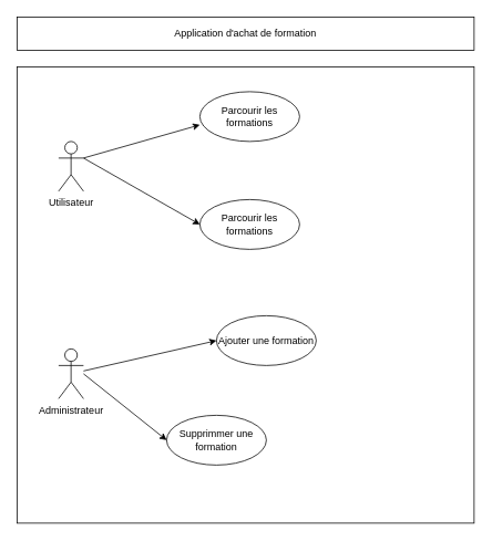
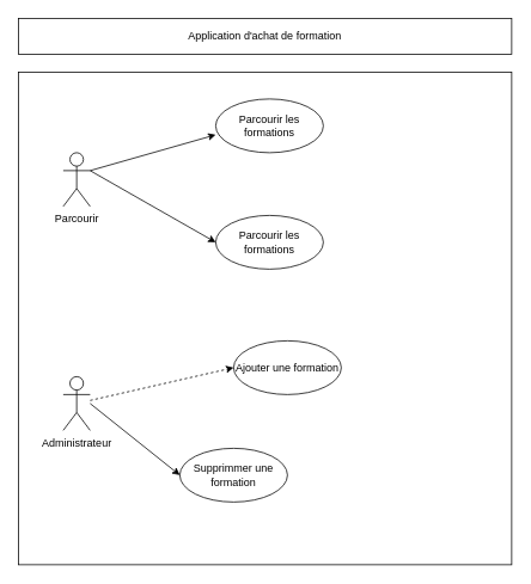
- <mxCell id="2" value="Utilisateur" style="shape=umlActor;verticalLabelPosition=bottom;verticalAlign=top;html=1;outlineConnect=0;" vertex="1" parent="1"><mxGeometry x="70" y="170" width="30" height="60" as="geometry" /></mxCell>
+ <mxCell id="2" value="Parcourir" style="shape=umlActor;verticalLabelPosition=bottom;verticalAlign=top;html=1;outlineConnect=0;" vertex="1" parent="1"><mxGeometry x="70" y="170" width="30" height="60" as="geometry" /></mxCell>
- <mxCell id="8" value="" style="endArrow=classic;html=1;rounded=0;entryX=0;entryY=0.5;entryDx=0;entryDy=0;" edge="1" parent="1" source="3" target="6"><mxGeometry width="50" height="50" relative="1" as="geometry"><mxPoint x="120" y="460" as="sourcePoint" /><mxPoint x="170" y="410" as="targetPoint" /></mxGeometry></mxCell>
+ <mxCell id="8" value="" style="endArrow=classic;html=1;rounded=0;entryX=0;entryY=0.5;entryDx=0;entryDy=0;dashed=1;" edge="1" parent="1" source="3" target="6"><mxGeometry width="50" height="50" relative="1" as="geometry"><mxPoint x="120" y="460" as="sourcePoint" /><mxPoint x="170" y="410" as="targetPoint" /></mxGeometry></mxCell>
